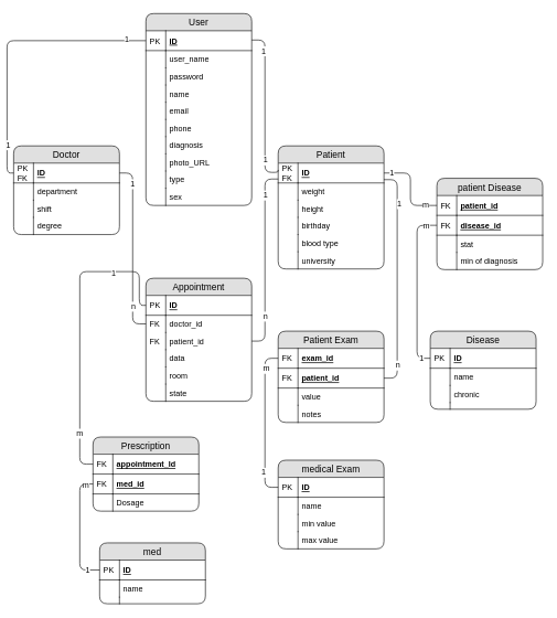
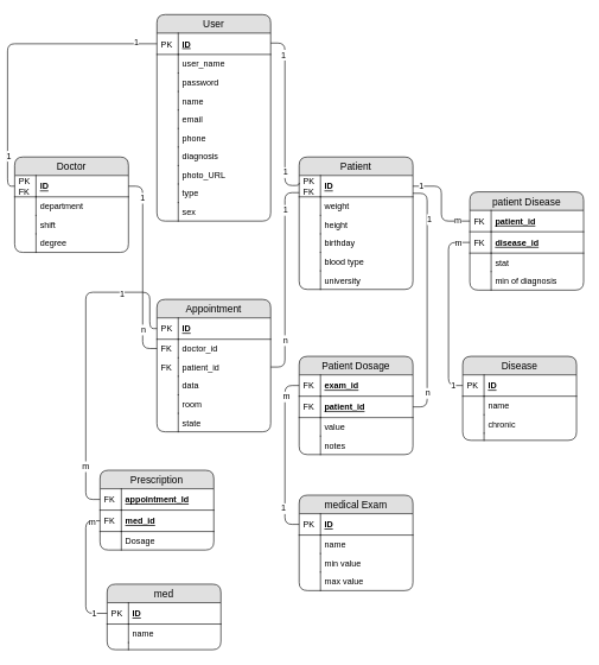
- <mxCell id="54" value="Patient Exam" style="swimlane;fontStyle=0;childLayout=stackLayout;horizontal=1;startSize=26;fillColor=#e0e0e0;horizontalStack=0;resizeParent=1;resizeParentMax=0;resizeLast=0;collapsible=1;marginBottom=0;swimlaneFillColor=#ffffff;align=center;fontSize=14;rounded=1;" parent="1" vertex="1"><mxGeometry x="420" y="500" width="160" height="138" as="geometry" /></mxCell>
+ <mxCell id="54" value="Patient Dosage" style="swimlane;fontStyle=0;childLayout=stackLayout;horizontal=1;startSize=26;fillColor=#e0e0e0;horizontalStack=0;resizeParent=1;resizeParentMax=0;resizeLast=0;collapsible=1;marginBottom=0;swimlaneFillColor=#ffffff;align=center;fontSize=14;rounded=1;" parent="1" vertex="1"><mxGeometry x="420" y="500" width="160" height="138" as="geometry" /></mxCell>
